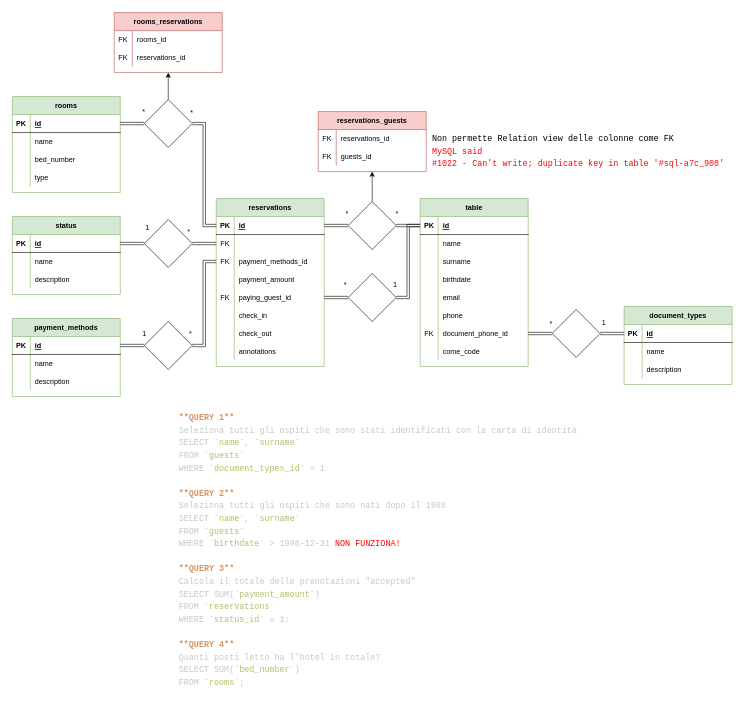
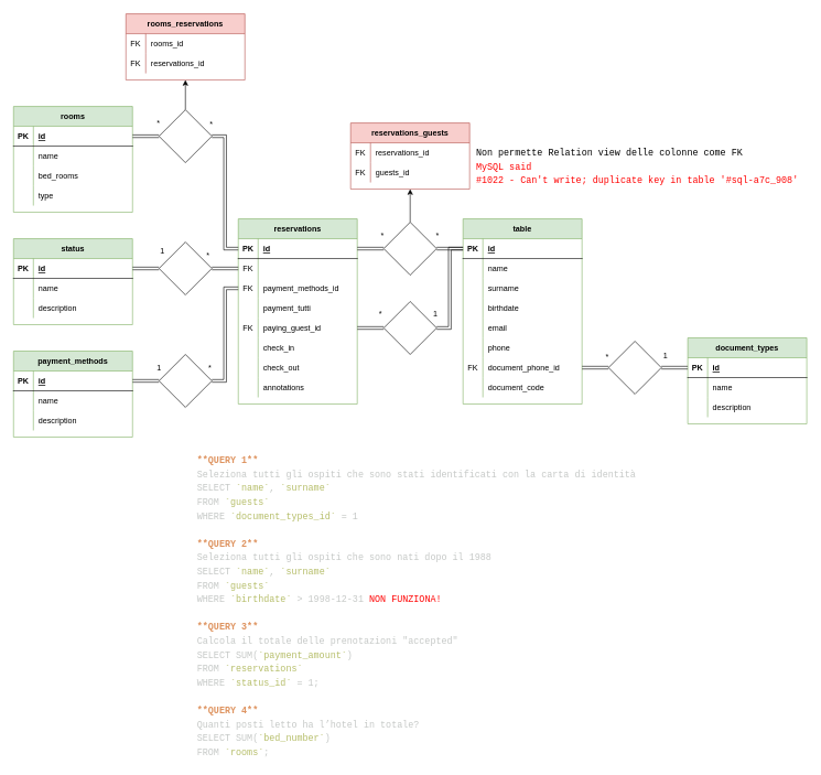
- <mxCell id="11" value="bed_number" style="shape=partialRectangle;connectable=0;fillColor=none;top=0;left=0;bottom=0;right=0;align=left;spacingLeft=6;overflow=hidden;" vertex="1" parent="9"><mxGeometry x="30" width="150" height="30" as="geometry" /></mxCell>
+ <mxCell id="11" value="bed_rooms" style="shape=partialRectangle;connectable=0;fillColor=none;top=0;left=0;bottom=0;right=0;align=left;spacingLeft=6;overflow=hidden;" vertex="1" parent="9"><mxGeometry x="30" width="150" height="30" as="geometry" /></mxCell>
- <mxCell id="51" value="payment_amount" style="shape=partialRectangle;connectable=0;fillColor=none;top=0;left=0;bottom=0;right=0;align=left;spacingLeft=6;overflow=hidden;" vertex="1" parent="49"><mxGeometry x="30" width="150" height="30" as="geometry" /></mxCell>
+ <mxCell id="51" value="payment_tutti" style="shape=partialRectangle;connectable=0;fillColor=none;top=0;left=0;bottom=0;right=0;align=left;spacingLeft=6;overflow=hidden;" vertex="1" parent="49"><mxGeometry x="30" width="150" height="30" as="geometry" /></mxCell>
- <mxCell id="39" value="come_code" style="shape=partialRectangle;connectable=0;fillColor=none;top=0;left=0;bottom=0;right=0;align=left;spacingLeft=6;overflow=hidden;" vertex="1" parent="37"><mxGeometry x="30" width="150" height="30" as="geometry" /></mxCell>
+ <mxCell id="39" value="document_code" style="shape=partialRectangle;connectable=0;fillColor=none;top=0;left=0;bottom=0;right=0;align=left;spacingLeft=6;overflow=hidden;" vertex="1" parent="37"><mxGeometry x="30" width="150" height="30" as="geometry" /></mxCell>
